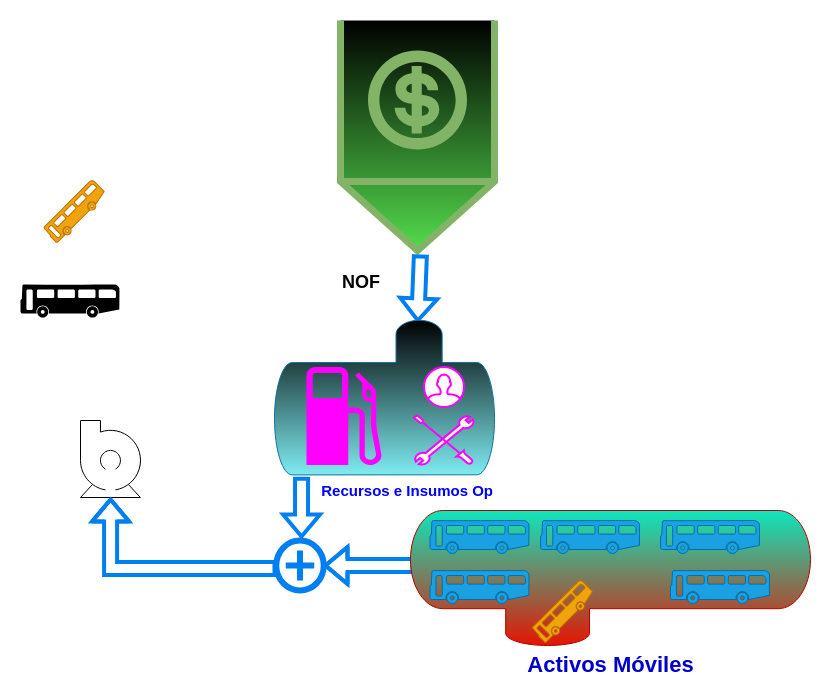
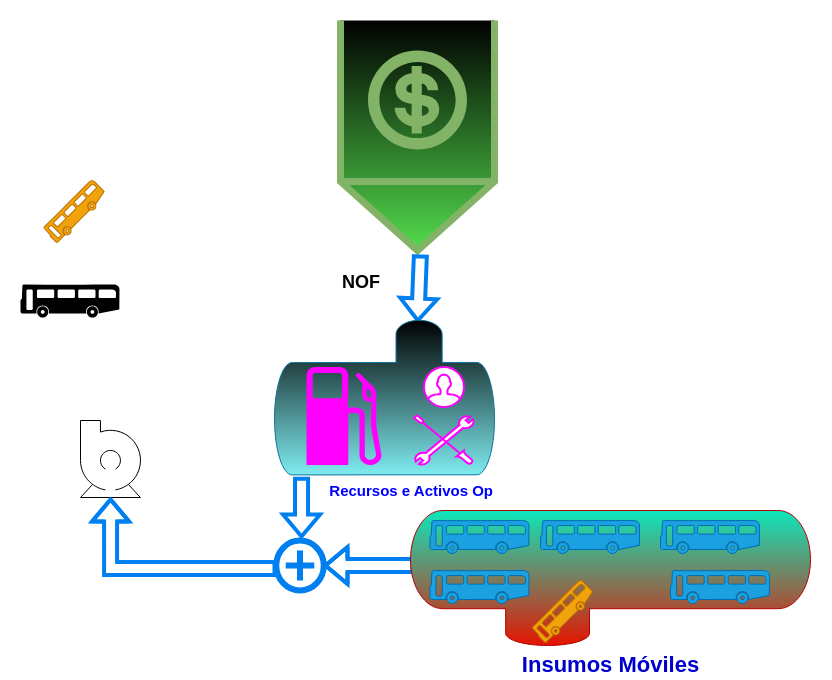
- <mxCell id="13" value="&lt;font color=&quot;#0000ff&quot; size=&quot;1&quot; style=&quot;&quot;&gt;&lt;b style=&quot;font-size: 15px;&quot;&gt;Recursos e Insumos Op&lt;/b&gt;&lt;/font&gt;" style="shape=mxgraph.pid.vessels.vessel_(dome);html=1;pointerEvents=1;align=right;verticalLabelPosition=bottom;verticalAlign=top;dashed=0;fillColor=#7FECF0;strokeColor=#10739e;gradientDirection=north;gradientColor=default;" vertex="1" parent="12"><mxGeometry width="220" height="154.5" as="geometry" /></mxCell>
+ <mxCell id="13" value="&lt;font color=&quot;#0000ff&quot; size=&quot;1&quot; style=&quot;&quot;&gt;&lt;b style=&quot;font-size: 15px;&quot;&gt;Recursos e Activos Op&lt;/b&gt;&lt;/font&gt;" style="shape=mxgraph.pid.vessels.vessel_(dome);html=1;pointerEvents=1;align=right;verticalLabelPosition=bottom;verticalAlign=top;dashed=0;fillColor=#7FECF0;strokeColor=#10739e;gradientDirection=north;gradientColor=default;" vertex="1" parent="12"><mxGeometry width="220" height="154.5" as="geometry" /></mxCell>
- <mxCell id="19" value="&lt;font style=&quot;font-size: 22px;&quot; color=&quot;#0000cc&quot;&gt;&lt;b&gt;Activos Móviles&lt;/b&gt;&lt;/font&gt;" style="shape=mxgraph.pid.vessels.vessel_(pit);html=1;pointerEvents=1;align=center;verticalLabelPosition=bottom;verticalAlign=top;dashed=0;fillColor=#e51400;fontColor=#ffffff;strokeColor=#B20000;gradientColor=#0de7bc;gradientDirection=north;" vertex="1" parent="18"><mxGeometry width="400" height="135" as="geometry" /></mxCell>
+ <mxCell id="19" value="&lt;font style=&quot;font-size: 22px;&quot; color=&quot;#0000cc&quot;&gt;&lt;b&gt;Insumos Móviles&lt;/b&gt;&lt;/font&gt;" style="shape=mxgraph.pid.vessels.vessel_(pit);html=1;pointerEvents=1;align=center;verticalLabelPosition=bottom;verticalAlign=top;dashed=0;fillColor=#e51400;fontColor=#ffffff;strokeColor=#B20000;gradientColor=#0de7bc;gradientDirection=north;" vertex="1" parent="18"><mxGeometry width="400" height="135" as="geometry" /></mxCell>
